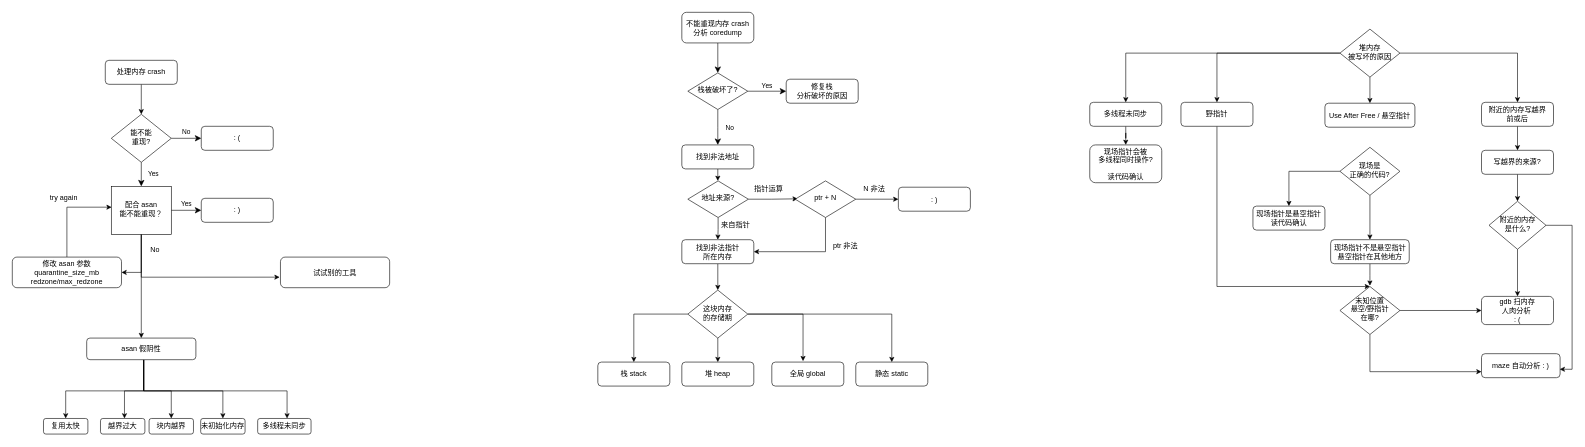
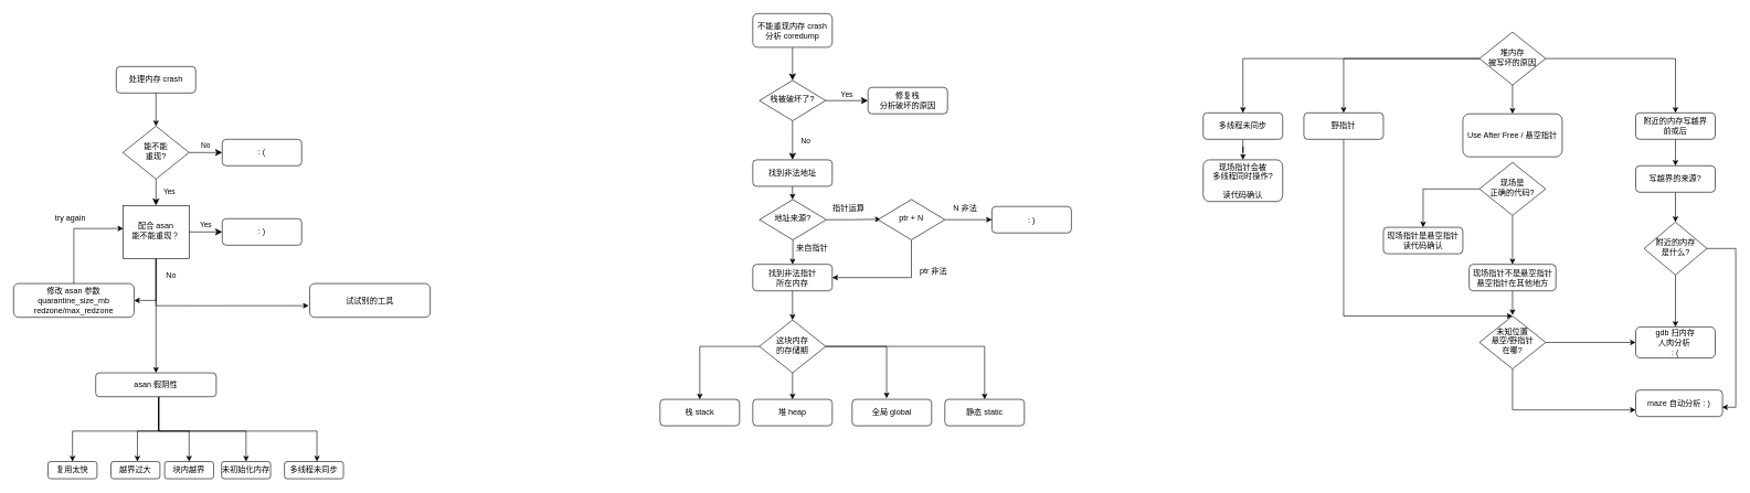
- <mxCell id="37" value="Use After Free / 悬空指针" style="rounded=1;whiteSpace=wrap;html=1;fontSize=12;glass=0;strokeWidth=1;shadow=0;" parent="1" vertex="1"><mxGeometry x="2208" y="171.5" width="150" height="40" as="geometry" /></mxCell>
+ <mxCell id="37" value="Use After Free / 悬空指针" style="rounded=1;whiteSpace=wrap;html=1;fontSize=12;glass=0;strokeWidth=1;shadow=0;" parent="1" vertex="1"><mxGeometry x="2208" y="171.5" width="150" height="65" as="geometry" /></mxCell>
